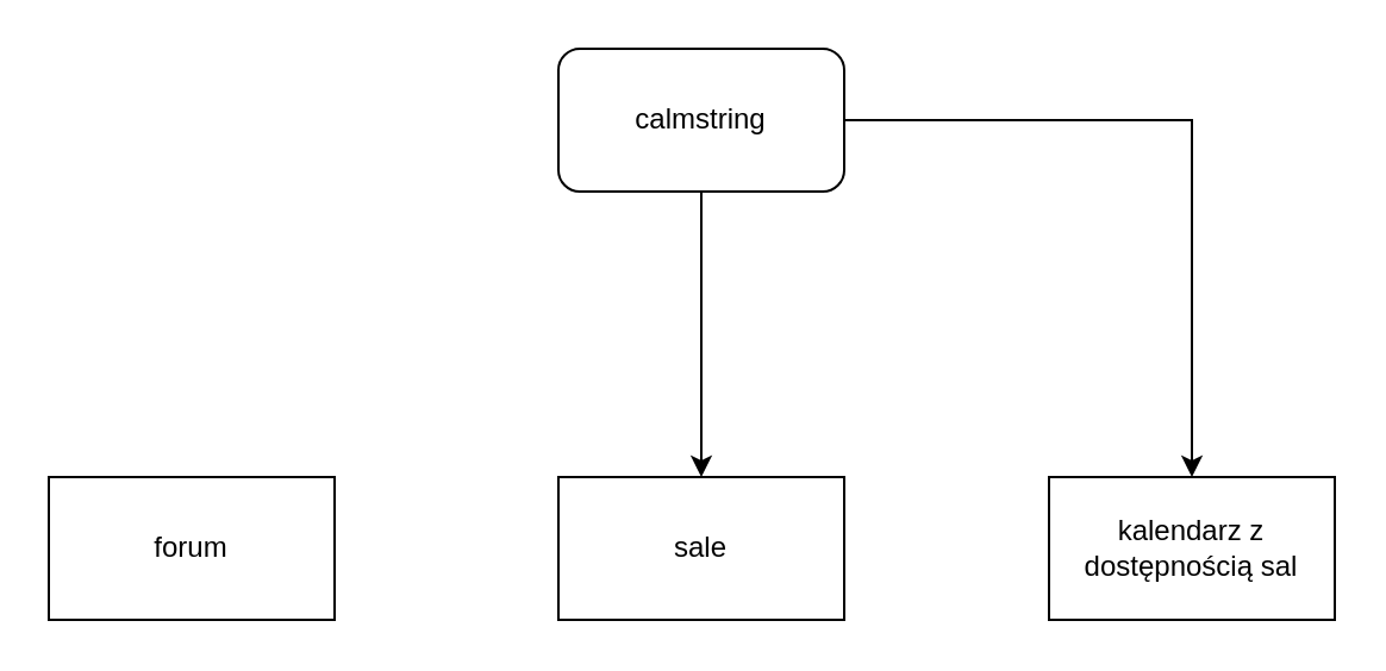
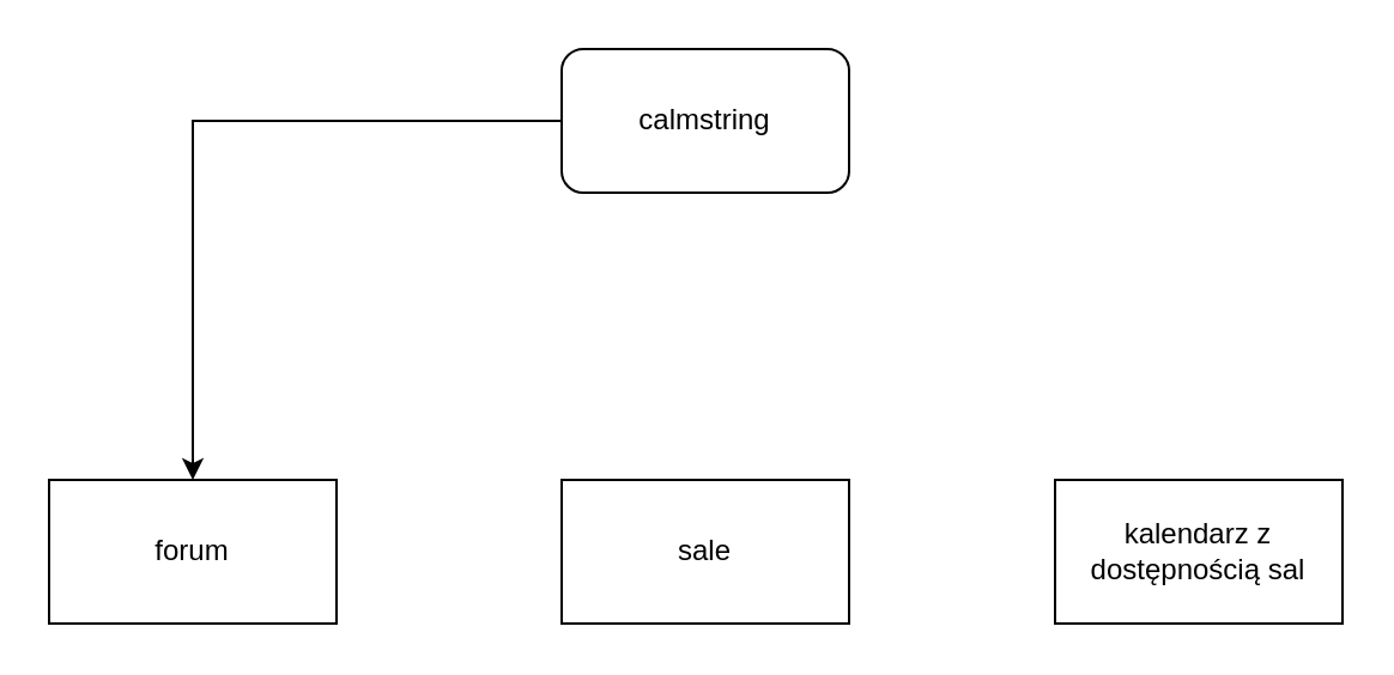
- <mxCell id="3" style="edgeStyle=orthogonalEdgeStyle;rounded=0;orthogonalLoop=1;jettySize=auto;html=1;" parent="1" source="4" target="5" edge="1"><mxGeometry relative="1" as="geometry" /></mxCell>
- <mxCell id="2" style="edgeStyle=orthogonalEdgeStyle;rounded=0;orthogonalLoop=1;jettySize=auto;html=1;entryX=0.5;entryY=0;entryDx=0;entryDy=0;" parent="1" source="4" target="6" edge="1"><mxGeometry relative="1" as="geometry" /></mxCell>
+ <mxCell id="2" style="edgeStyle=orthogonalEdgeStyle;rounded=0;orthogonalLoop=1;jettySize=auto;html=1;" parent="1" source="4" target="7" edge="1"><mxGeometry relative="1" as="geometry" /></mxCell>
